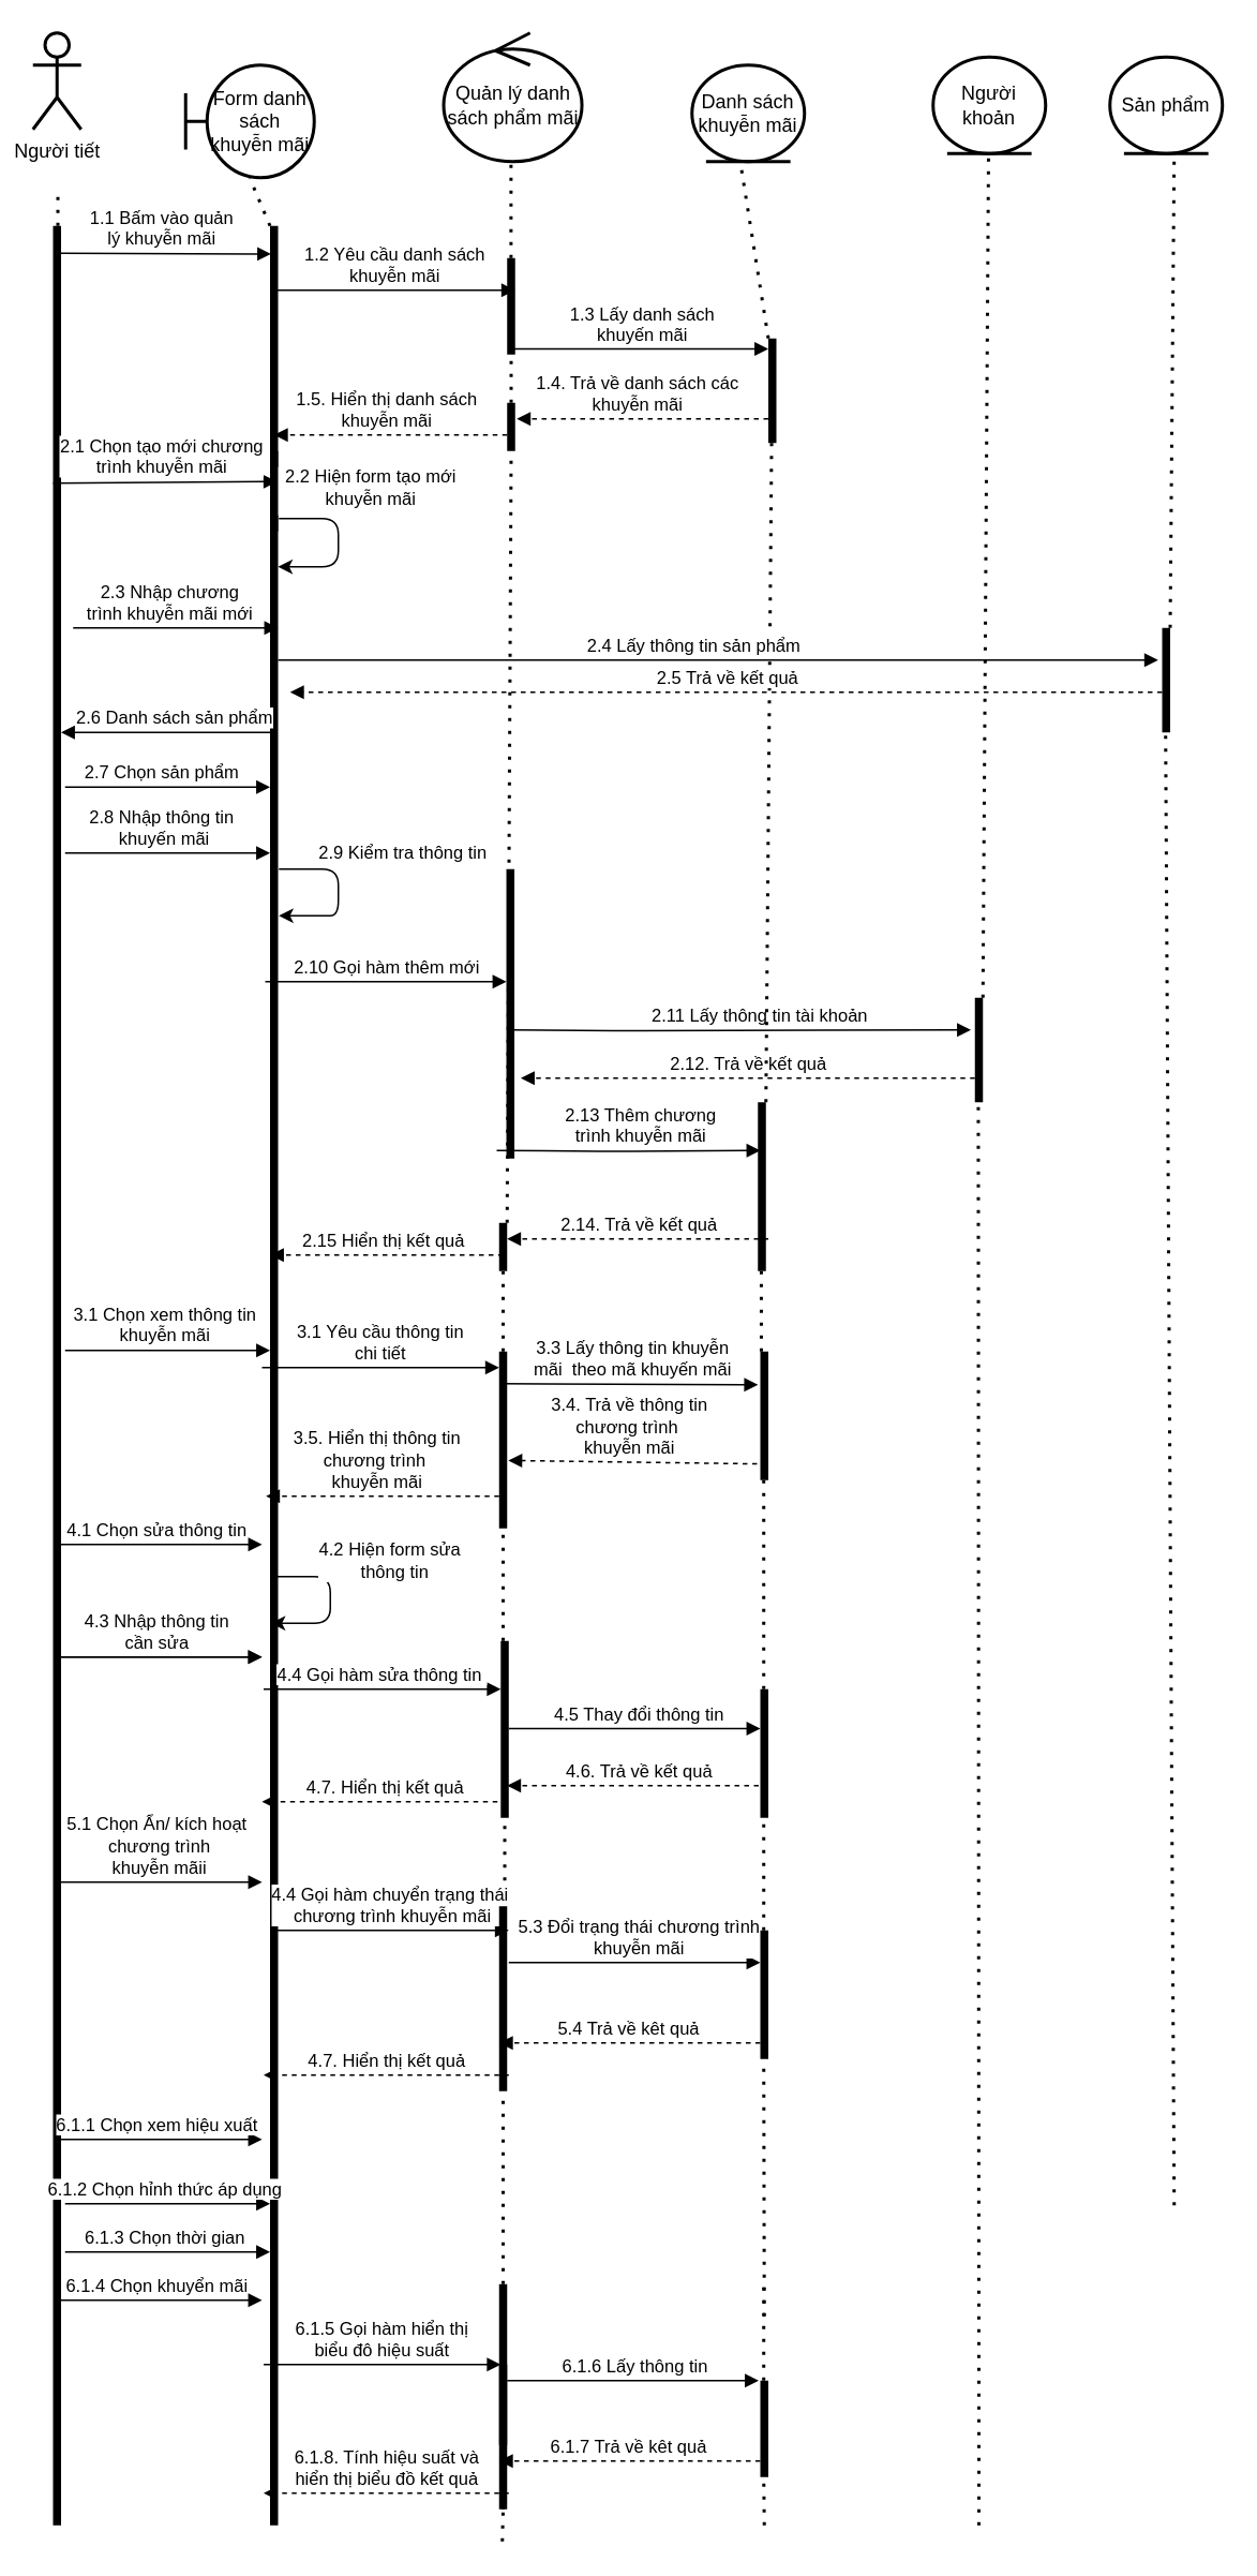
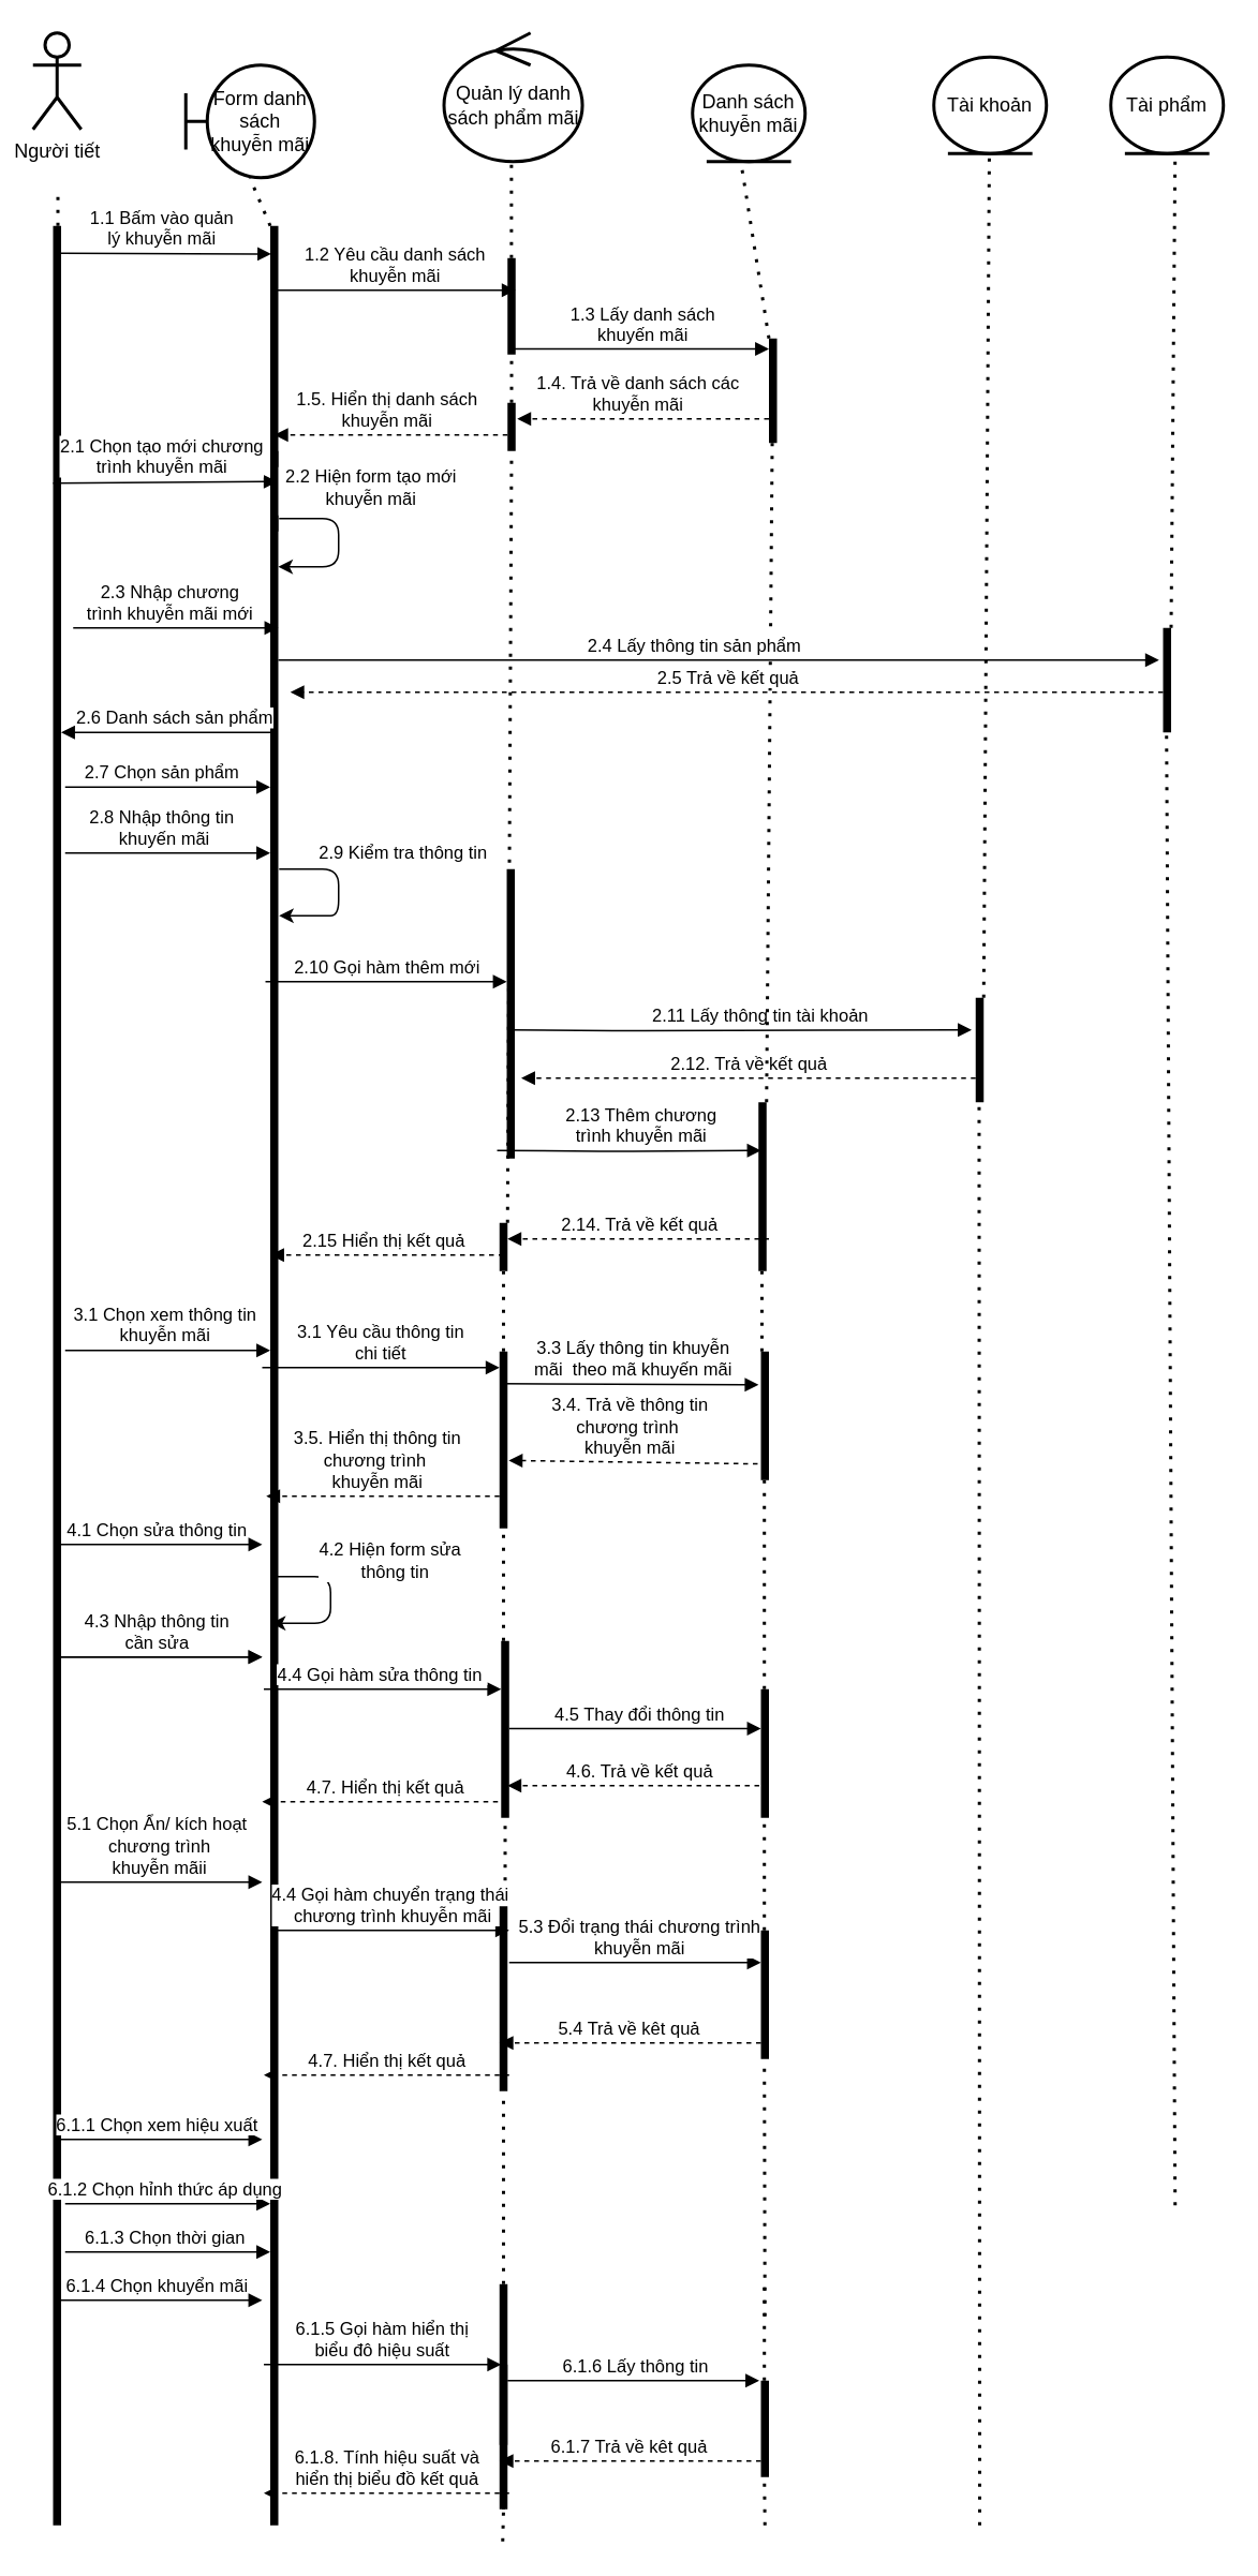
- <mxCell id="79" value="Người khoản" style="ellipse;shape=umlEntity;whiteSpace=wrap;html=1;strokeWidth=2;fillColor=none;gradientColor=none;" parent="1" vertex="1"><mxGeometry x="580" y="35" width="70" height="60" as="geometry" /></mxCell>
+ <mxCell id="79" value="Tài khoản" style="ellipse;shape=umlEntity;whiteSpace=wrap;html=1;strokeWidth=2;fillColor=none;gradientColor=none;" parent="1" vertex="1"><mxGeometry x="580" y="35" width="70" height="60" as="geometry" /></mxCell>
- <mxCell id="90" value="Sản phẩm" style="ellipse;shape=umlEntity;whiteSpace=wrap;html=1;strokeWidth=2;fillColor=none;gradientColor=none;" vertex="1" parent="1"><mxGeometry x="690" y="35" width="70" height="60" as="geometry" /></mxCell>
+ <mxCell id="90" value="Tài phẩm" style="ellipse;shape=umlEntity;whiteSpace=wrap;html=1;strokeWidth=2;fillColor=none;gradientColor=none;" vertex="1" parent="1"><mxGeometry x="690" y="35" width="70" height="60" as="geometry" /></mxCell>
